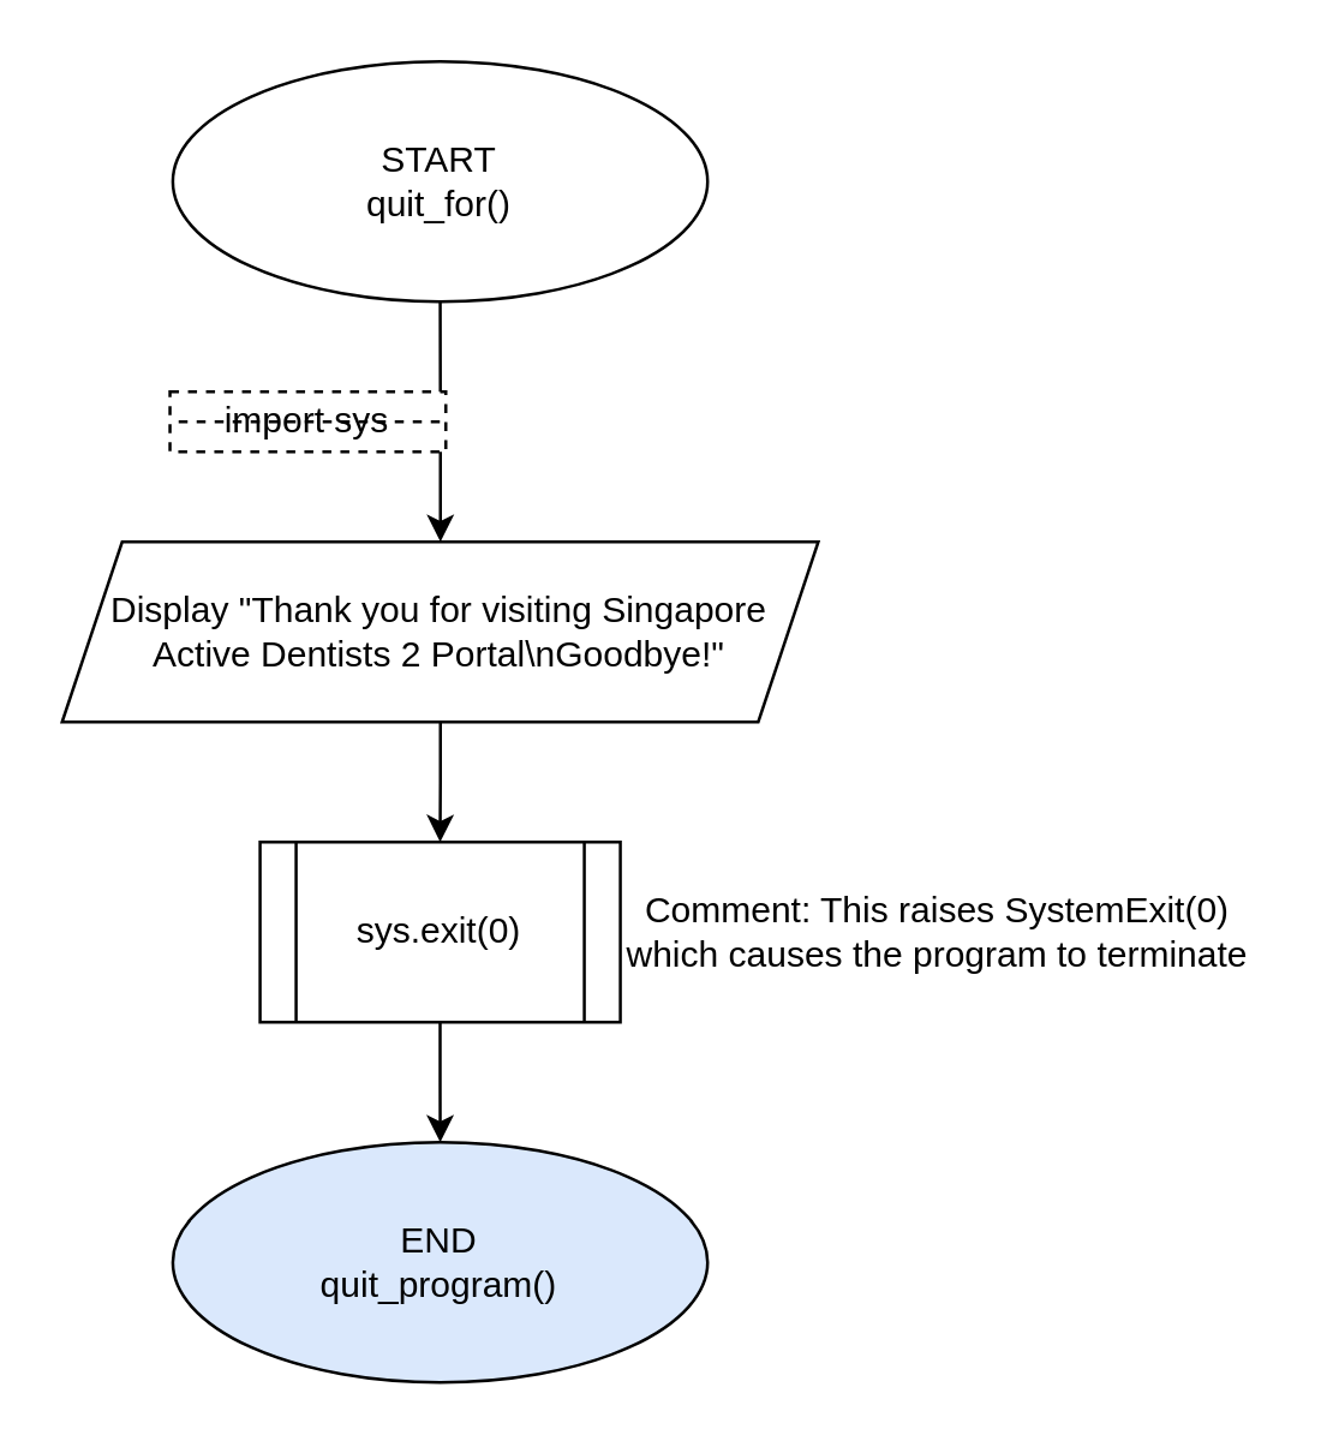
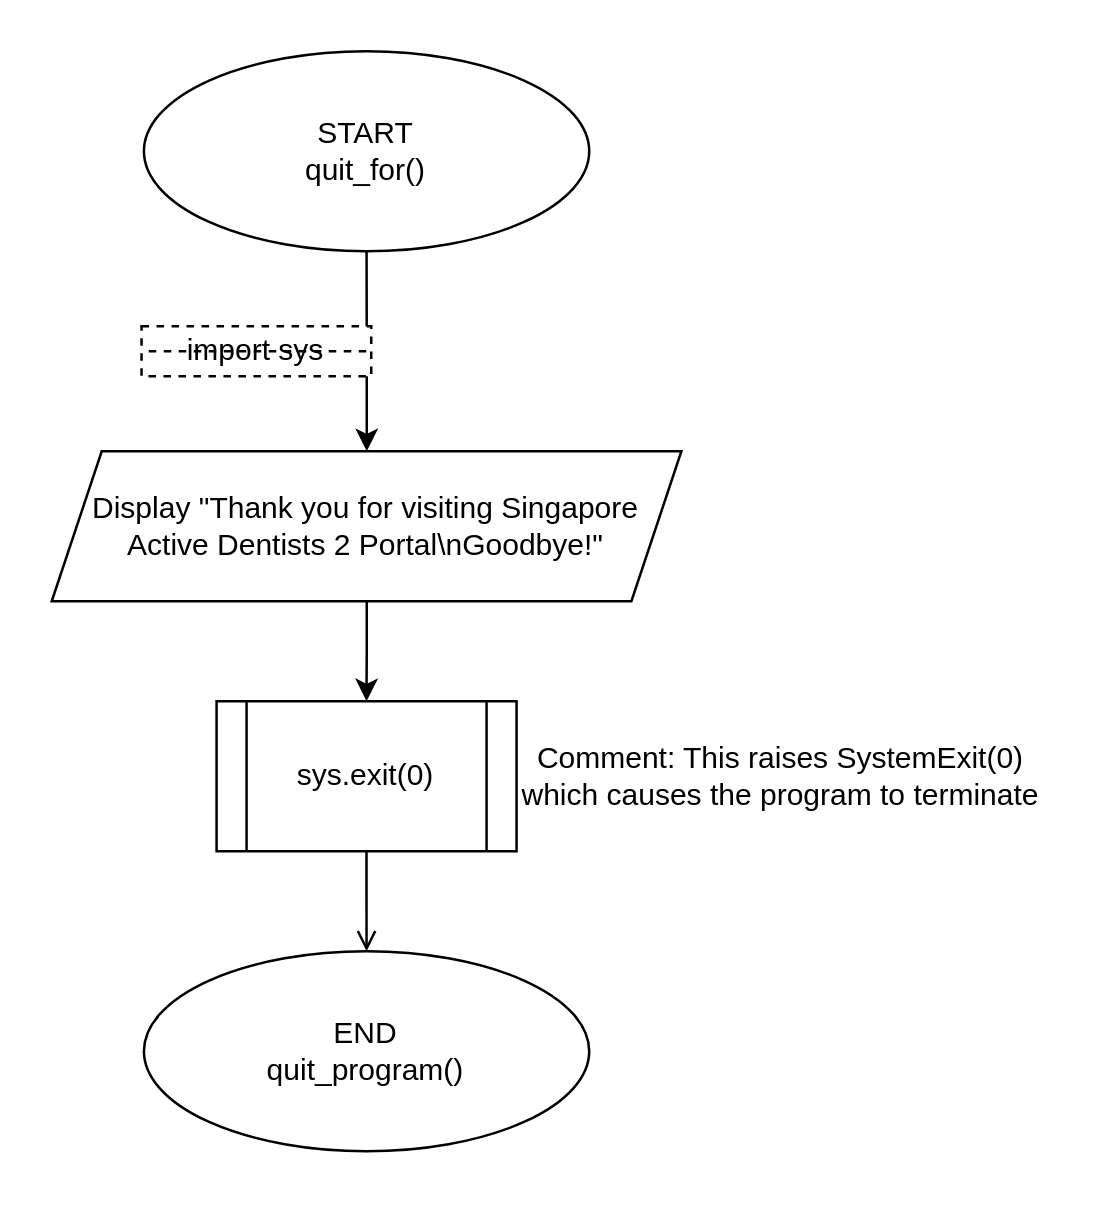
- <mxCell id="8" value="" style="edgeStyle=orthogonalEdgeStyle;rounded=0;orthogonalLoop=1;jettySize=auto;html=1;" edge="1" parent="1" source="9" target="11"><mxGeometry relative="1" as="geometry" /></mxCell>
+ <mxCell id="8" value="" style="edgeStyle=orthogonalEdgeStyle;rounded=0;orthogonalLoop=1;jettySize=auto;html=1;endArrow=open;" edge="1" parent="1" source="9" target="11"><mxGeometry relative="1" as="geometry" /></mxCell>
- <mxCell id="11" value="END&lt;br&gt;quit_program()" style="ellipse;whiteSpace=wrap;html=1;rounded=0;fillColor=#dae8fc;" vertex="1" parent="1"><mxGeometry x="57.07" y="380" width="178.12" height="80" as="geometry" /></mxCell>
+ <mxCell id="11" value="END&lt;br&gt;quit_program()" style="ellipse;whiteSpace=wrap;html=1;rounded=0;" vertex="1" parent="1"><mxGeometry x="57.07" y="380" width="178.12" height="80" as="geometry" /></mxCell>
